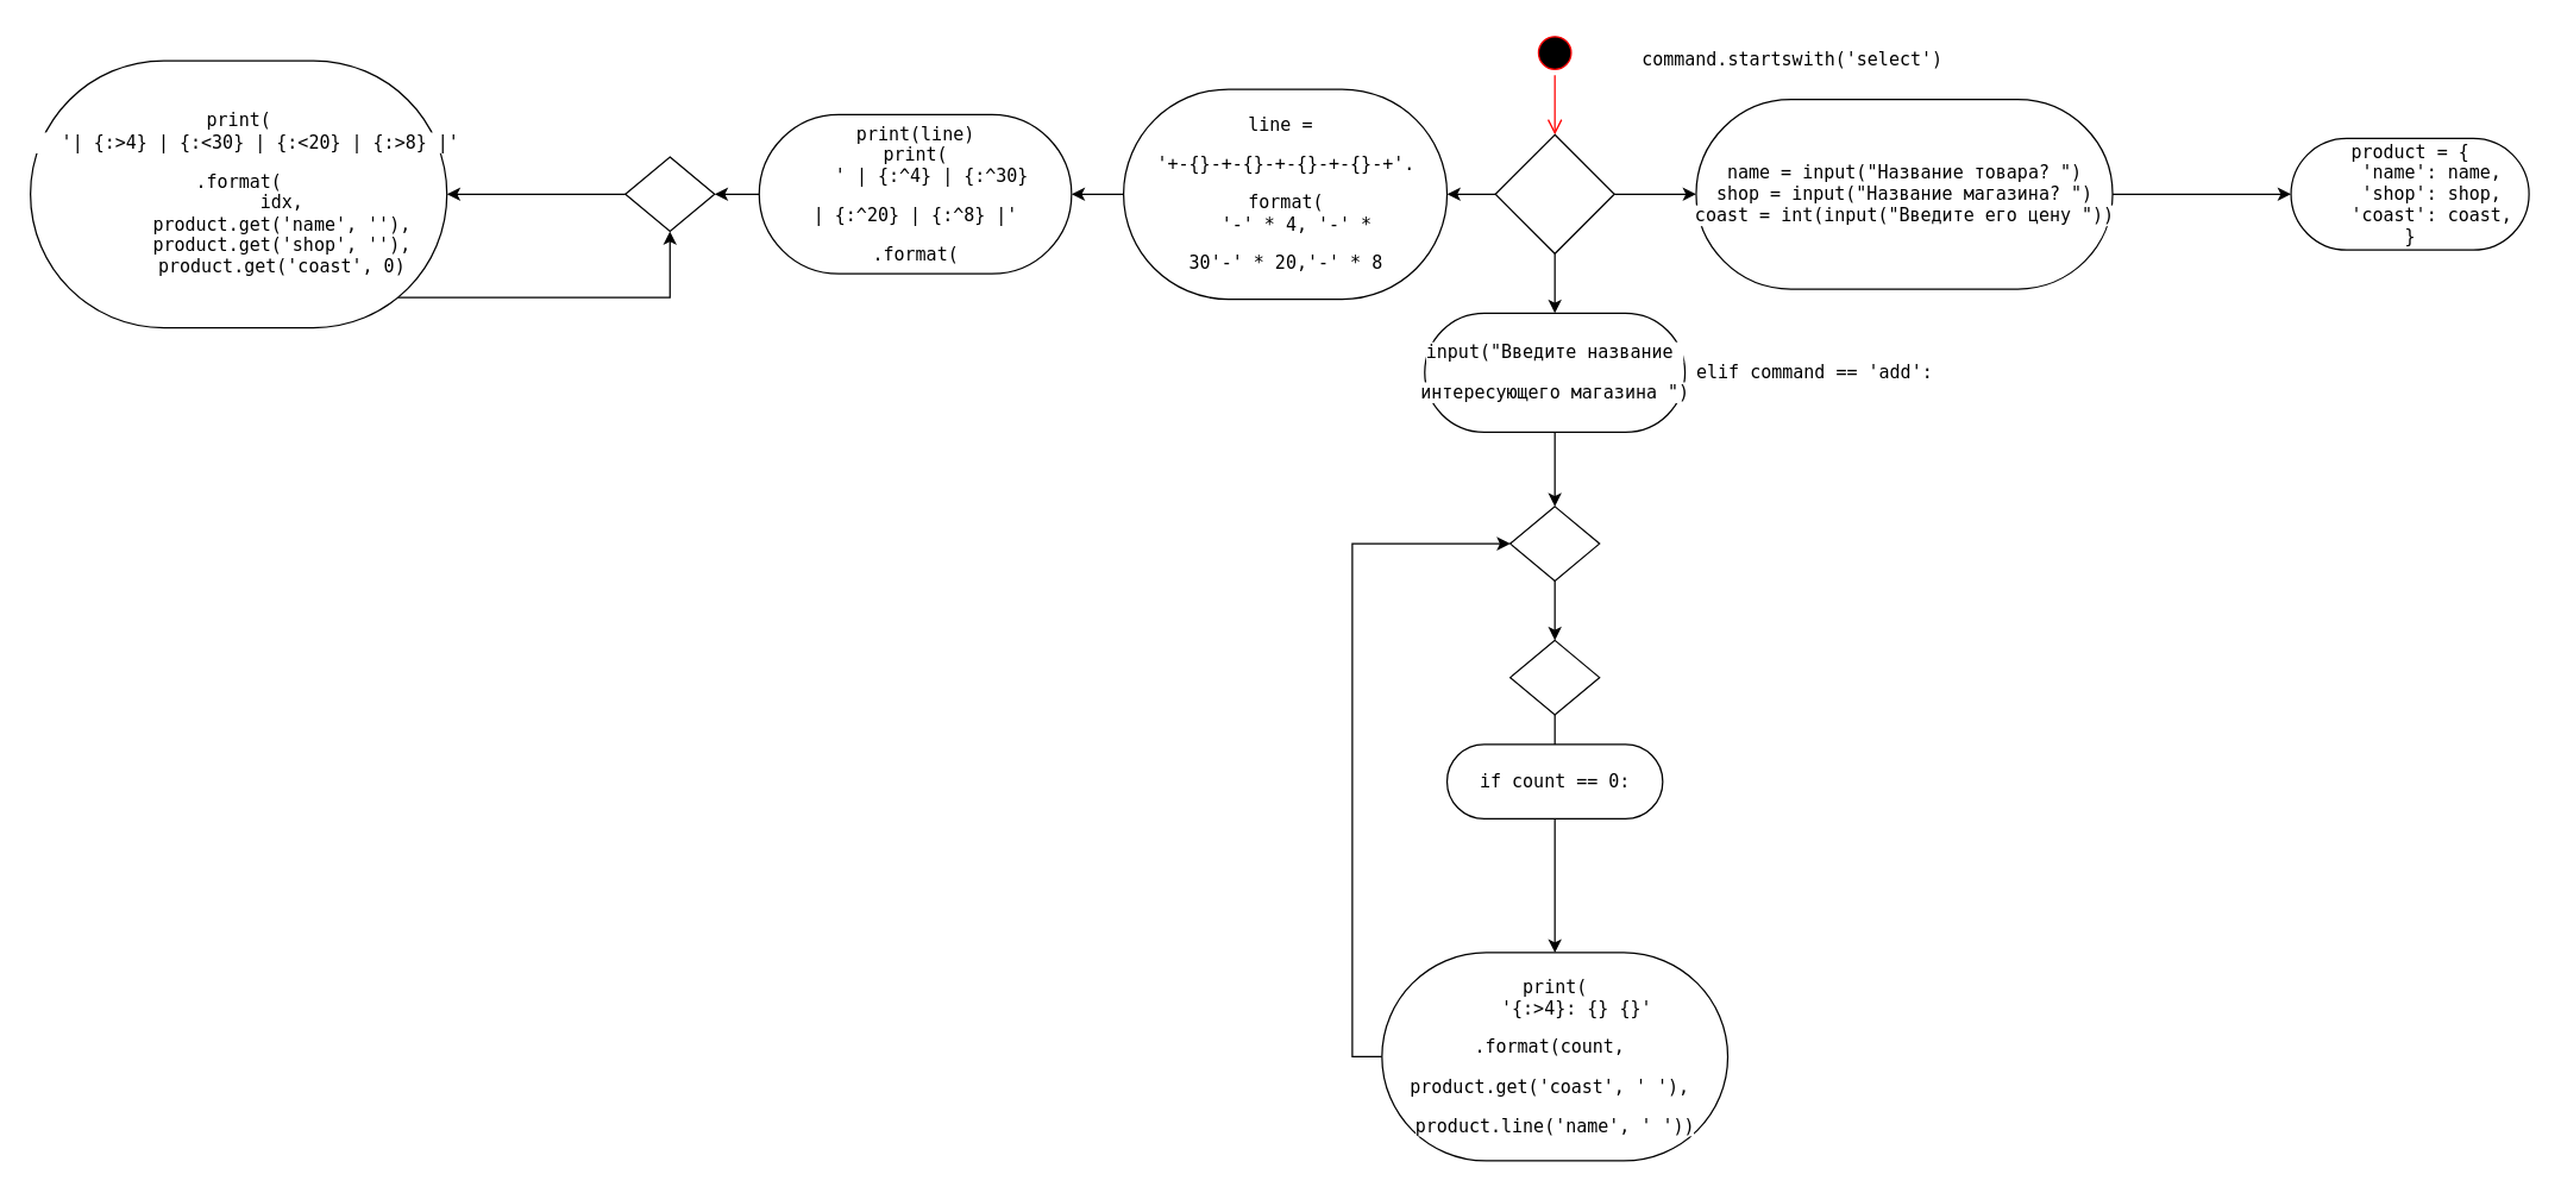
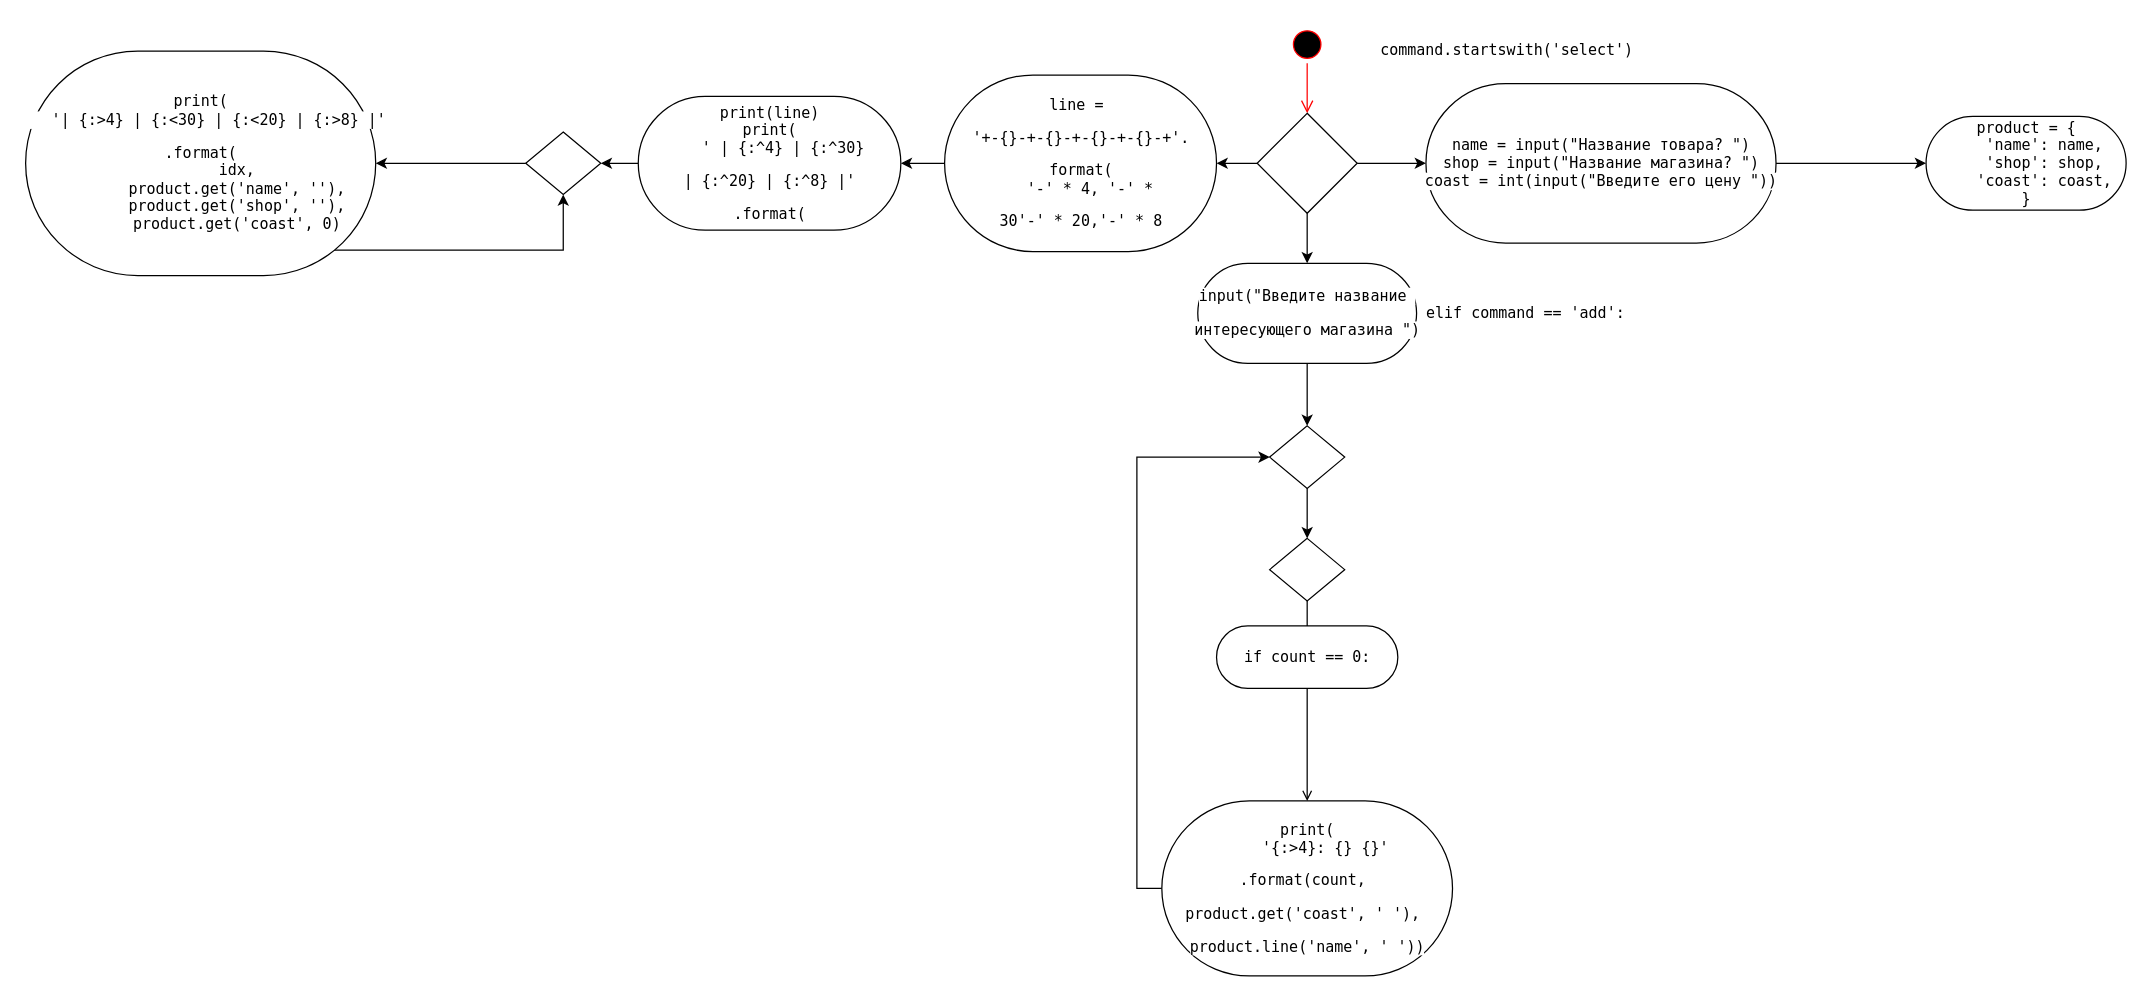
- <mxCell id="24" style="edgeStyle=orthogonalEdgeStyle;rounded=0;orthogonalLoop=1;jettySize=auto;html=1;exitX=0.5;exitY=0.5;exitDx=0;exitDy=25;exitPerimeter=0;entryX=0.5;entryY=0.5;entryDx=0;entryDy=-70;entryPerimeter=0;" parent="1" source="25" target="27" edge="1"><mxGeometry relative="1" as="geometry" /></mxCell>
+ <mxCell id="24" style="edgeStyle=orthogonalEdgeStyle;rounded=0;orthogonalLoop=1;jettySize=auto;html=1;exitX=0.5;exitY=0.5;exitDx=0;exitDy=25;exitPerimeter=0;entryX=0.5;entryY=0.5;entryDx=0;entryDy=-70;entryPerimeter=0;endArrow=open;" parent="1" source="25" target="27" edge="1"><mxGeometry relative="1" as="geometry" /></mxCell>
